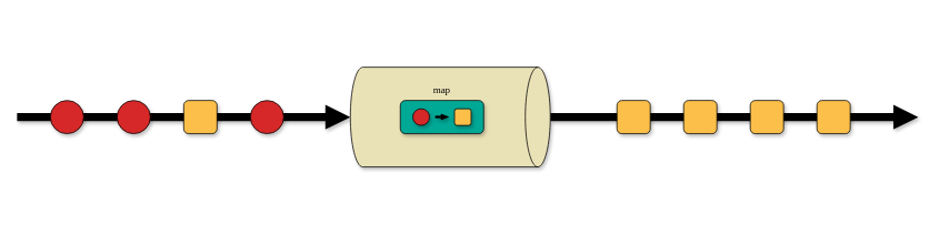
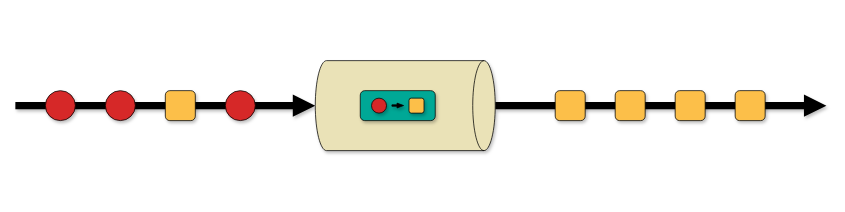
- <mxCell id="11" value="map" style="text;html=1;align=center;verticalAlign=middle;whiteSpace=wrap;rounded=0;fontFamily=Fira Mono;fontColor=#000000;shadow=1;" vertex="1" parent="1"><mxGeometry x="480" y="95" width="100" height="25" as="geometry" /></mxCell>
